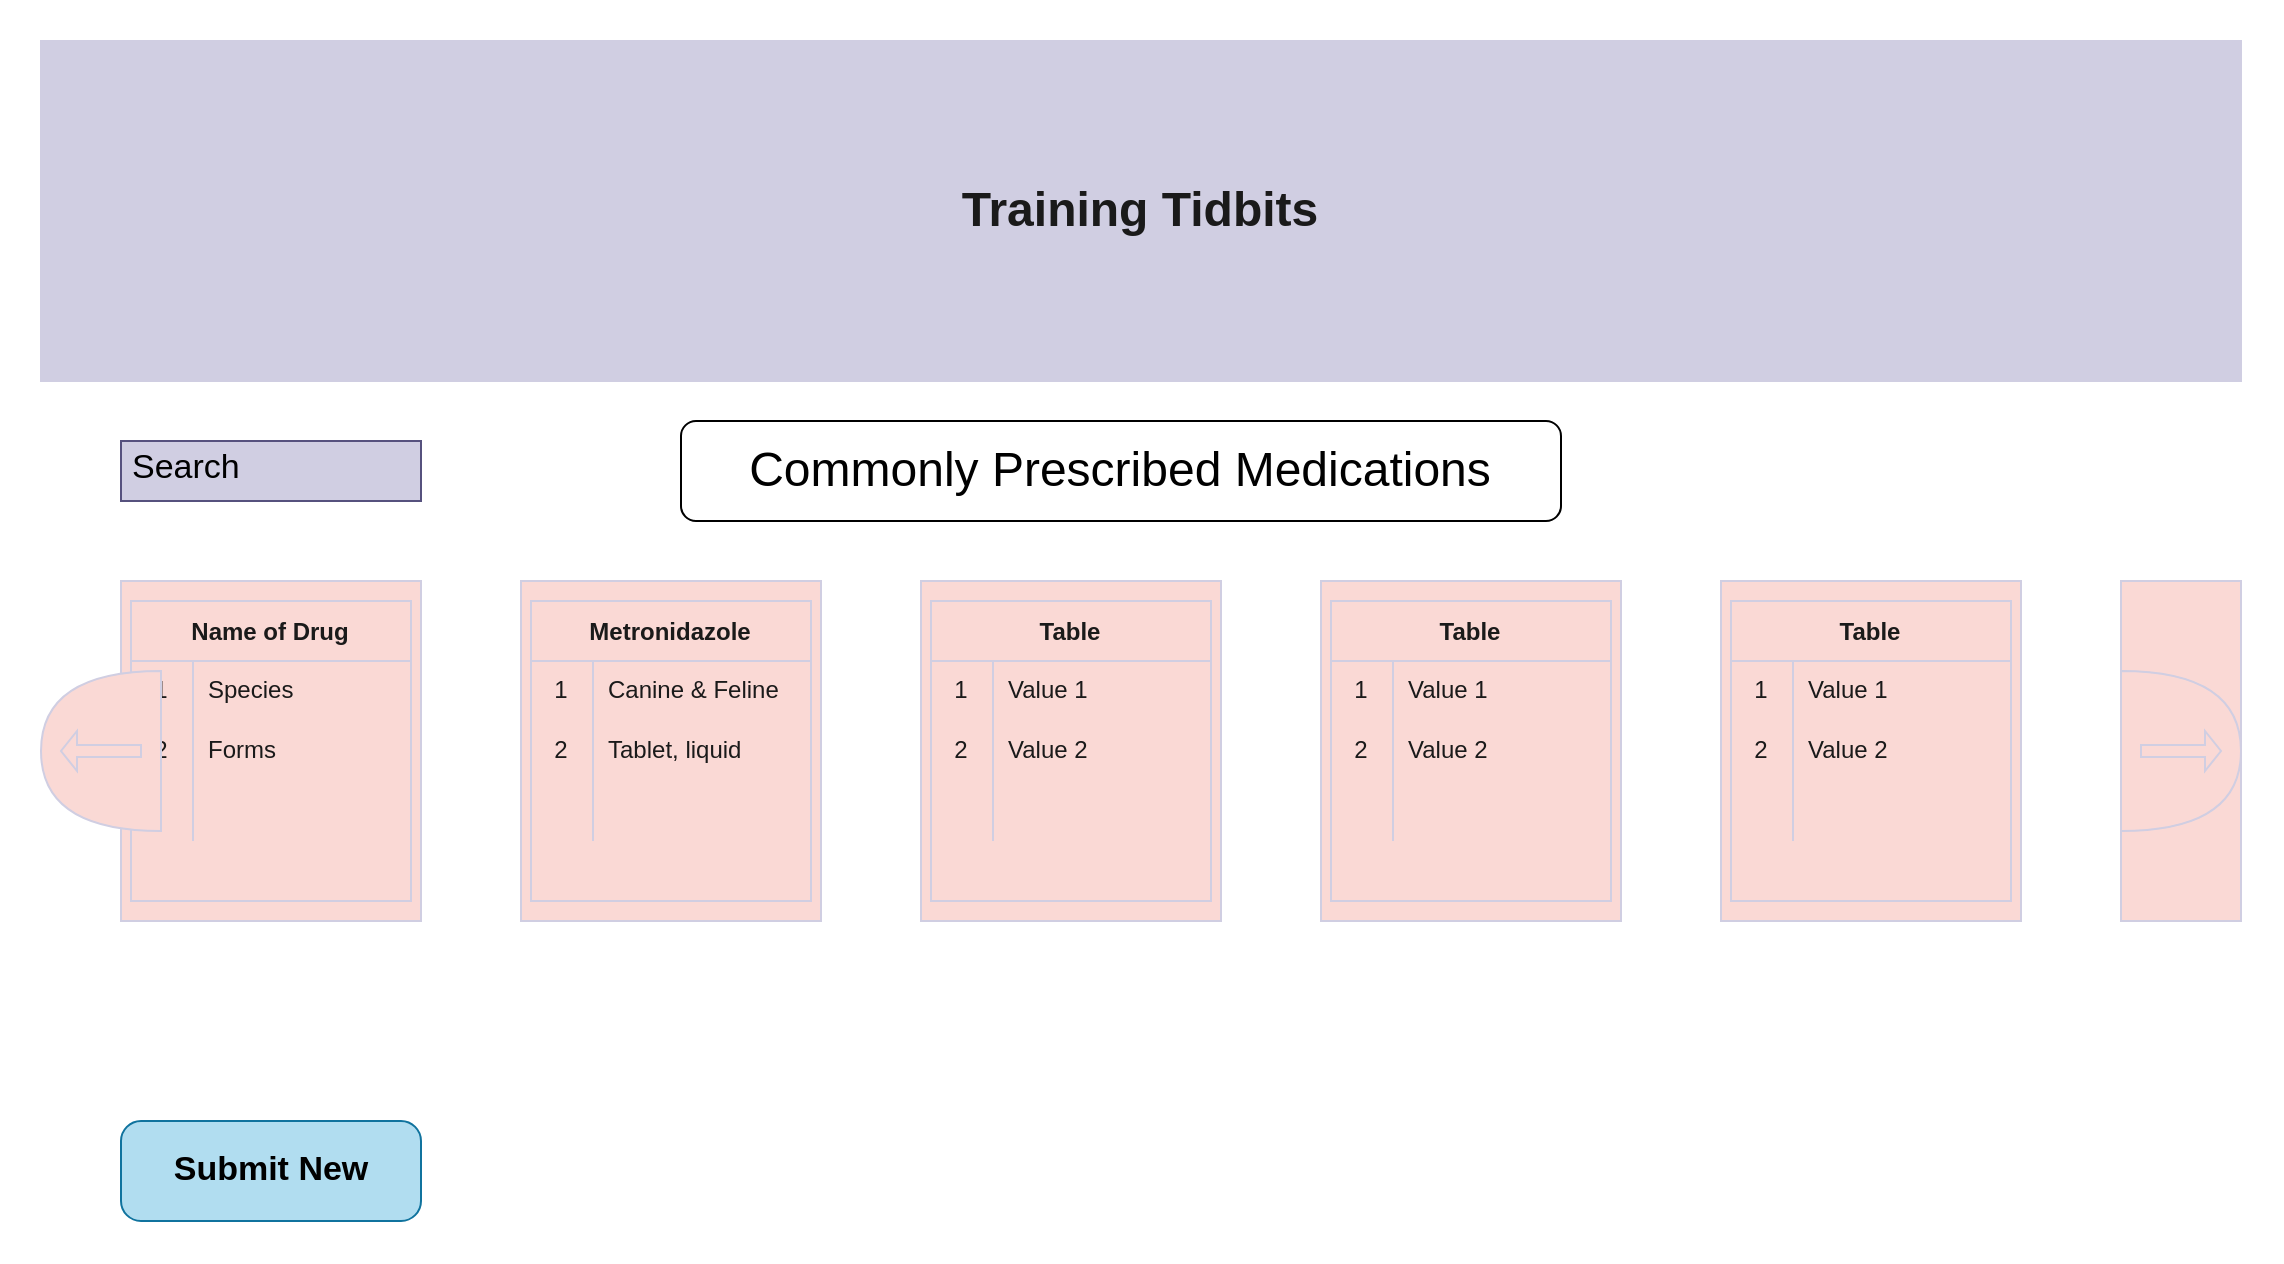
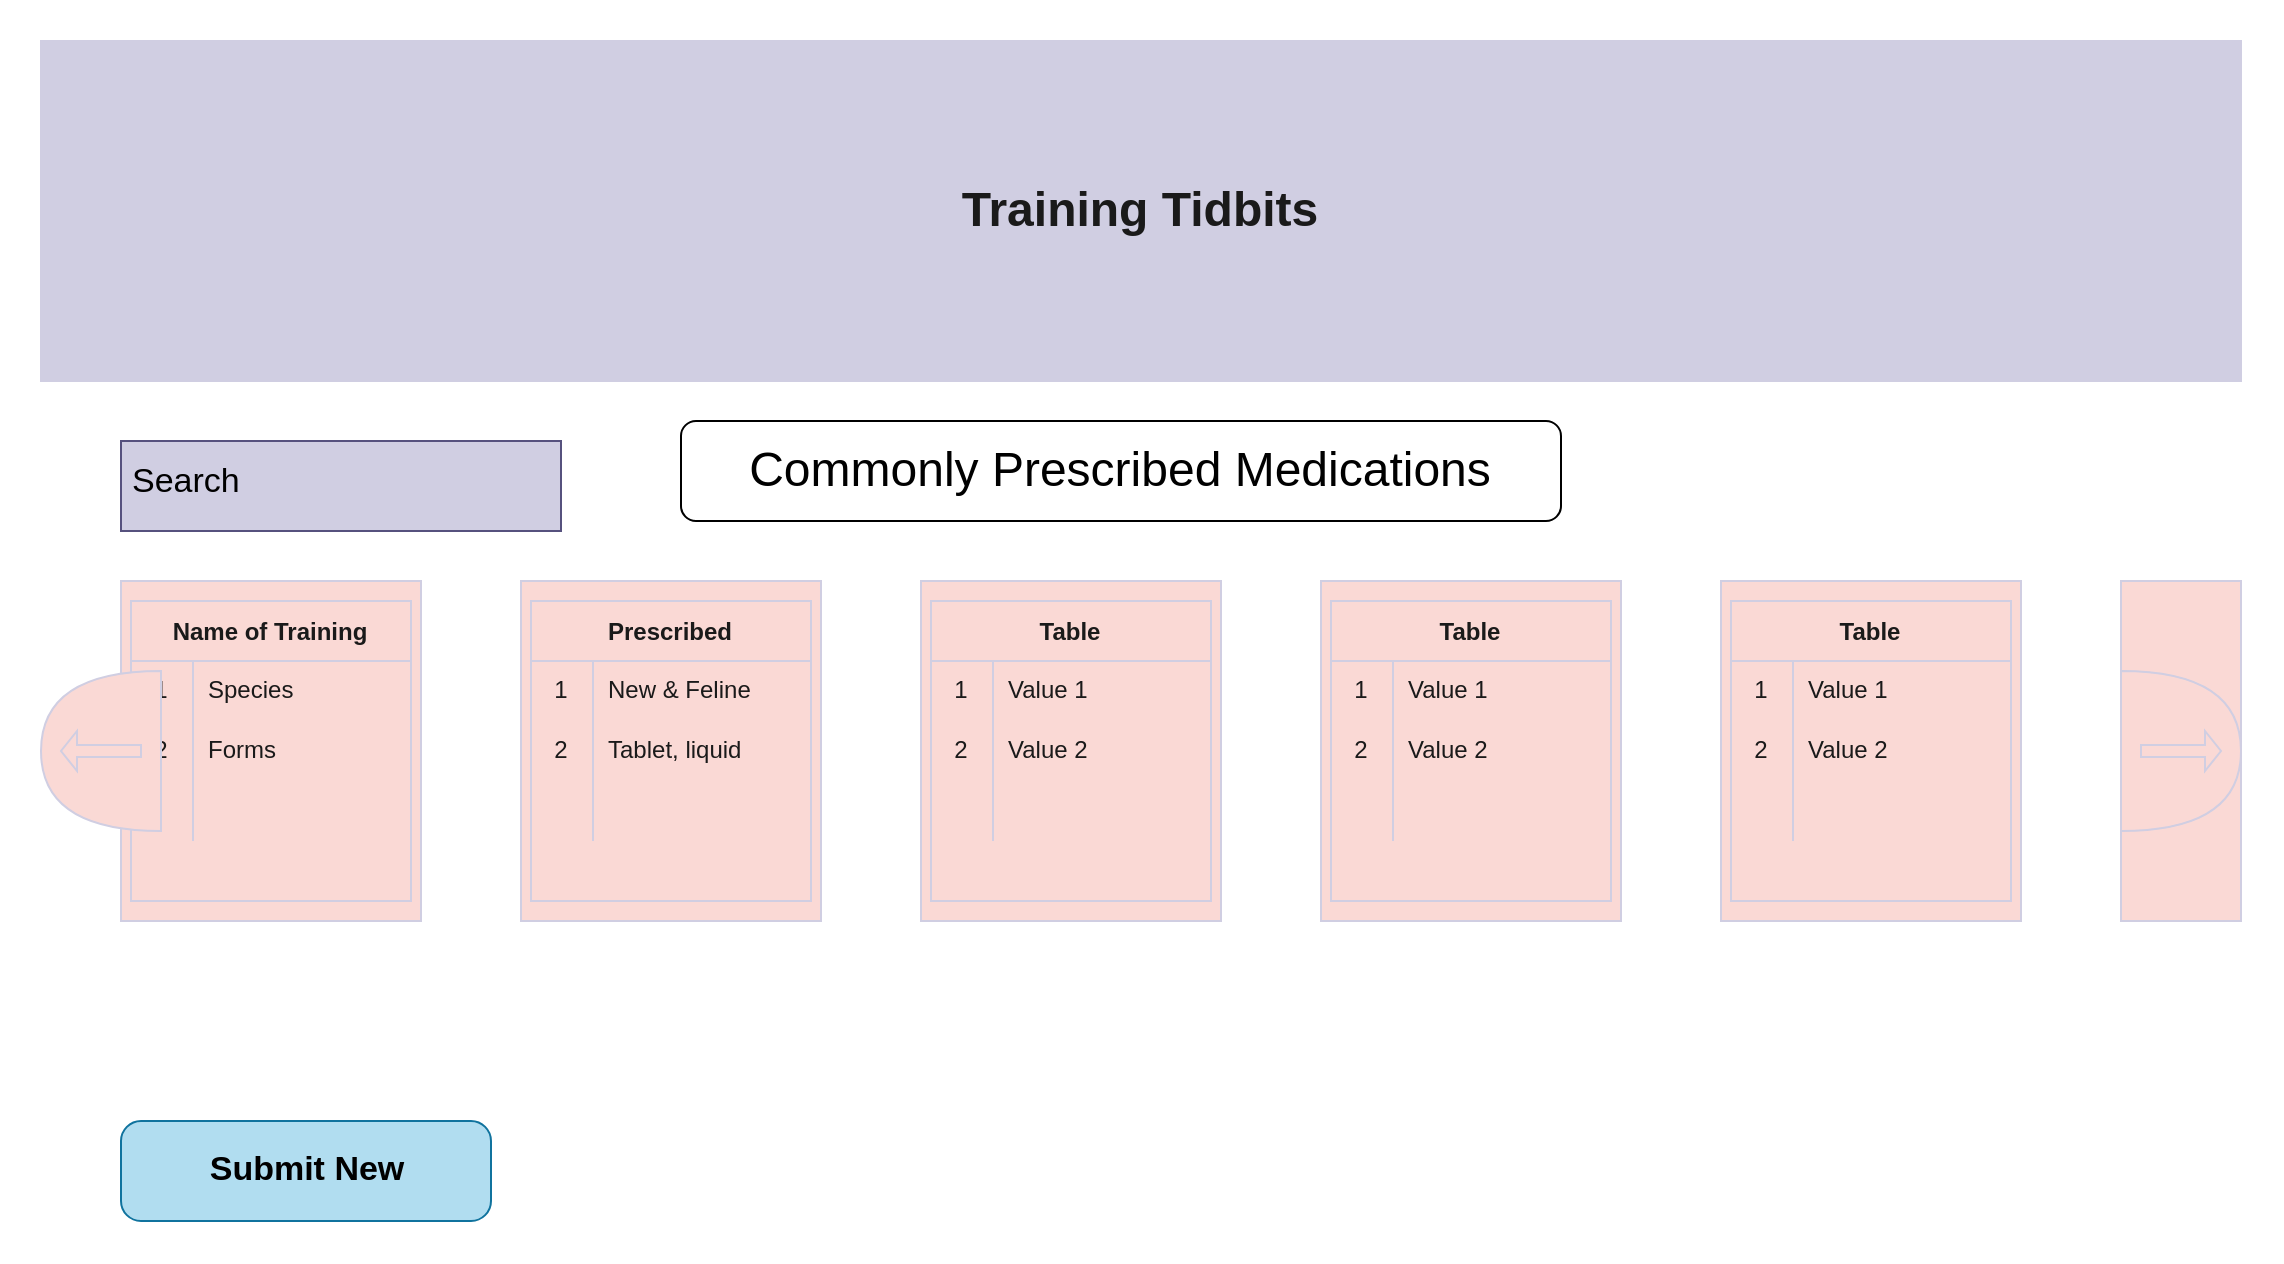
- <mxCell id="60" value="Search" style="strokeWidth=1;shadow=0;dashed=0;align=center;html=1;shape=mxgraph.mockup.text.textBox;align=left;fontSize=17;spacingLeft=4;spacingTop=-3;mainText=;fillColor=#d0cee2;strokeColor=#56517e;" parent="1" vertex="1"><mxGeometry x="60" y="220" width="150" height="30" as="geometry" /></mxCell>
+ <mxCell id="60" value="Search" style="strokeWidth=1;shadow=0;dashed=0;align=center;html=1;shape=mxgraph.mockup.text.textBox;align=left;fontSize=17;spacingLeft=4;spacingTop=-3;mainText=;fillColor=#d0cee2;strokeColor=#56517e;" parent="1" vertex="1"><mxGeometry x="60" y="220" width="220" height="45" as="geometry" /></mxCell>
- <mxCell id="10" value="Name of Drug" style="shape=table;startSize=30;container=1;collapsible=0;childLayout=tableLayout;fixedRows=1;rowLines=0;fontStyle=1;fillColor=#FAD9D5;strokeColor=#D0CEE2;fontColor=#1A1A1A;" parent="1" vertex="1"><mxGeometry x="65" y="300" width="140" height="150" as="geometry" /></mxCell>
+ <mxCell id="10" value="Name of Training" style="shape=table;startSize=30;container=1;collapsible=0;childLayout=tableLayout;fixedRows=1;rowLines=0;fontStyle=1;fillColor=#FAD9D5;strokeColor=#D0CEE2;fontColor=#1A1A1A;" parent="1" vertex="1"><mxGeometry x="65" y="300" width="140" height="150" as="geometry" /></mxCell>
- <mxCell id="20" value="Metronidazole" style="shape=table;startSize=30;container=1;collapsible=0;childLayout=tableLayout;fixedRows=1;rowLines=0;fontStyle=1;fillColor=#FAD9D5;strokeColor=#D0CEE2;fontColor=#1A1A1A;" parent="1" vertex="1"><mxGeometry x="265" y="300" width="140" height="150" as="geometry" /></mxCell>
+ <mxCell id="20" value="Prescribed" style="shape=table;startSize=30;container=1;collapsible=0;childLayout=tableLayout;fixedRows=1;rowLines=0;fontStyle=1;fillColor=#FAD9D5;strokeColor=#D0CEE2;fontColor=#1A1A1A;" parent="1" vertex="1"><mxGeometry x="265" y="300" width="140" height="150" as="geometry" /></mxCell>
- <mxCell id="23" value="Canine &amp;amp; Feline" style="shape=partialRectangle;html=1;whiteSpace=wrap;connectable=0;fillColor=none;top=0;left=0;bottom=0;right=0;align=left;spacingLeft=6;overflow=hidden;strokeColor=#D0CEE2;fontColor=#1A1A1A;" parent="21" vertex="1"><mxGeometry x="31" width="109" height="30" as="geometry"><mxRectangle width="109" height="30" as="alternateBounds" /></mxGeometry></mxCell>
+ <mxCell id="23" value="New &amp;amp; Feline" style="shape=partialRectangle;html=1;whiteSpace=wrap;connectable=0;fillColor=none;top=0;left=0;bottom=0;right=0;align=left;spacingLeft=6;overflow=hidden;strokeColor=#D0CEE2;fontColor=#1A1A1A;" parent="21" vertex="1"><mxGeometry x="31" width="109" height="30" as="geometry"><mxRectangle width="109" height="30" as="alternateBounds" /></mxGeometry></mxCell>
- <mxCell id="9" value="Submit New" style="strokeWidth=1;shadow=0;dashed=0;align=center;shape=mxgraph.mockup.buttons.button;mainText=;buttonStyle=round;fontSize=17;fontStyle=1;fillColor=#b1ddf0;strokeColor=#10739e;labelBackgroundColor=none;html=1;" parent="1" vertex="1"><mxGeometry x="60" y="560" width="150" height="50" as="geometry" /></mxCell>
+ <mxCell id="9" value="Submit New" style="strokeWidth=1;shadow=0;dashed=0;align=center;shape=mxgraph.mockup.buttons.button;mainText=;buttonStyle=round;fontSize=17;fontStyle=1;fillColor=#b1ddf0;strokeColor=#10739e;labelBackgroundColor=none;html=1;" parent="1" vertex="1"><mxGeometry x="60" y="560" width="185" height="50" as="geometry" /></mxCell>
